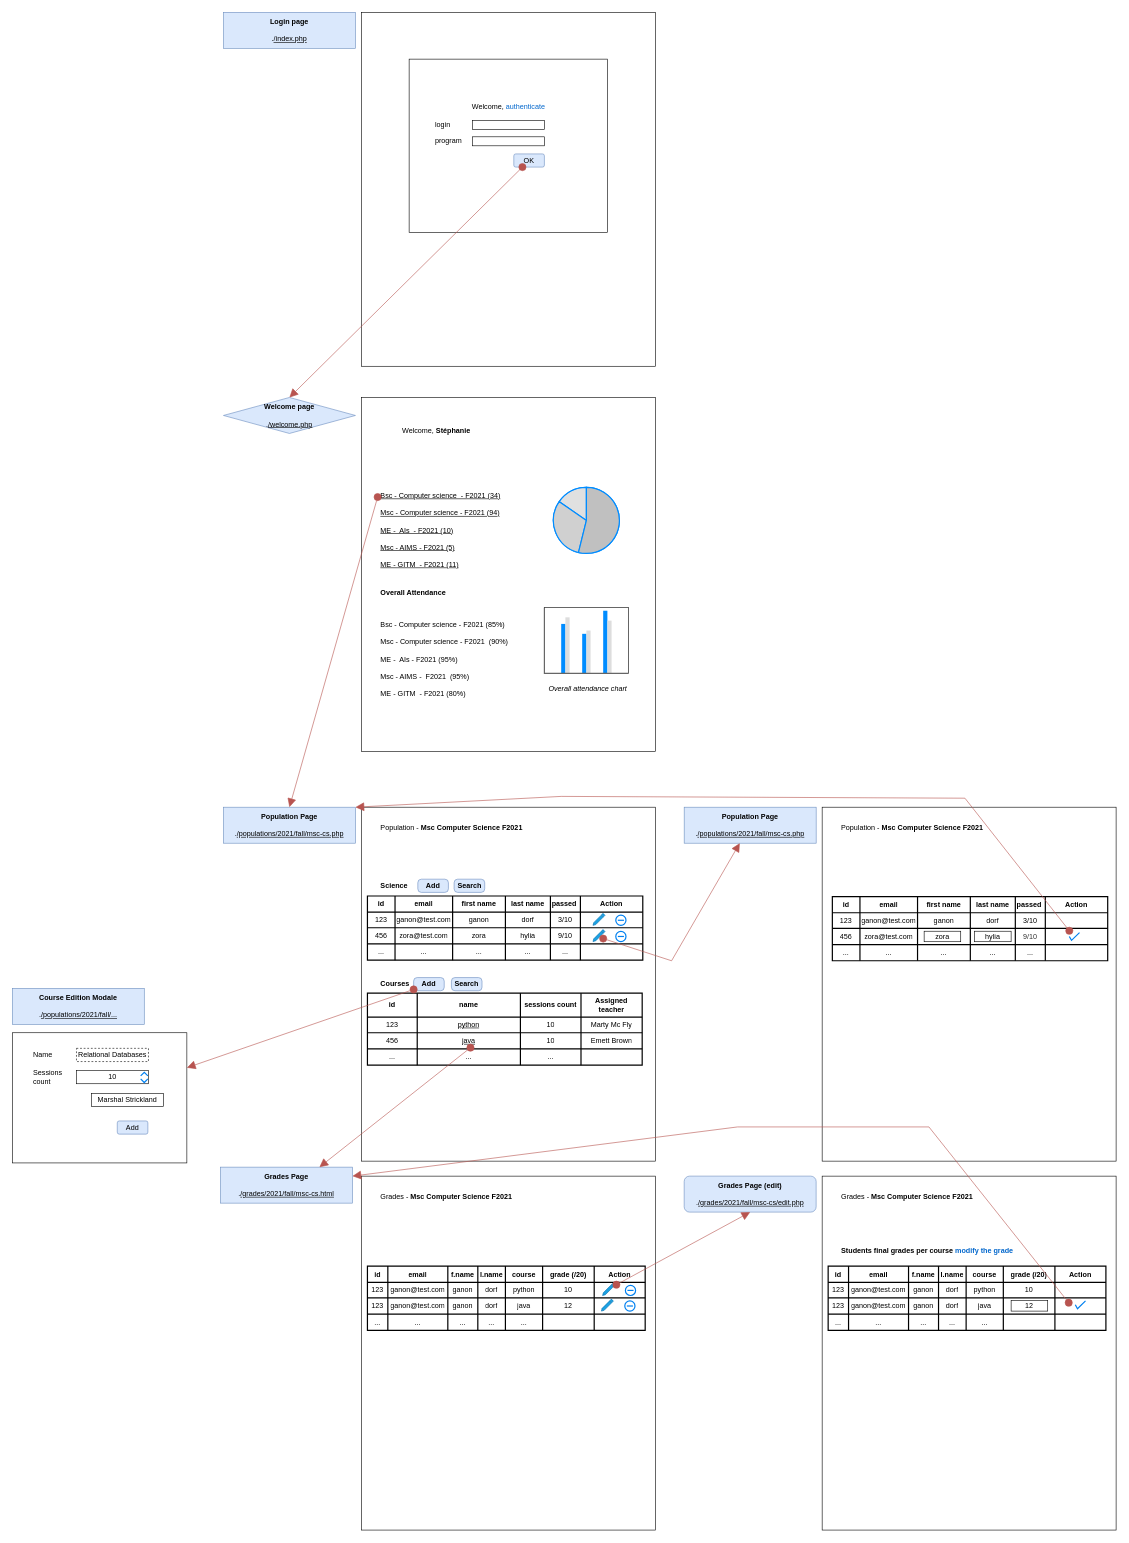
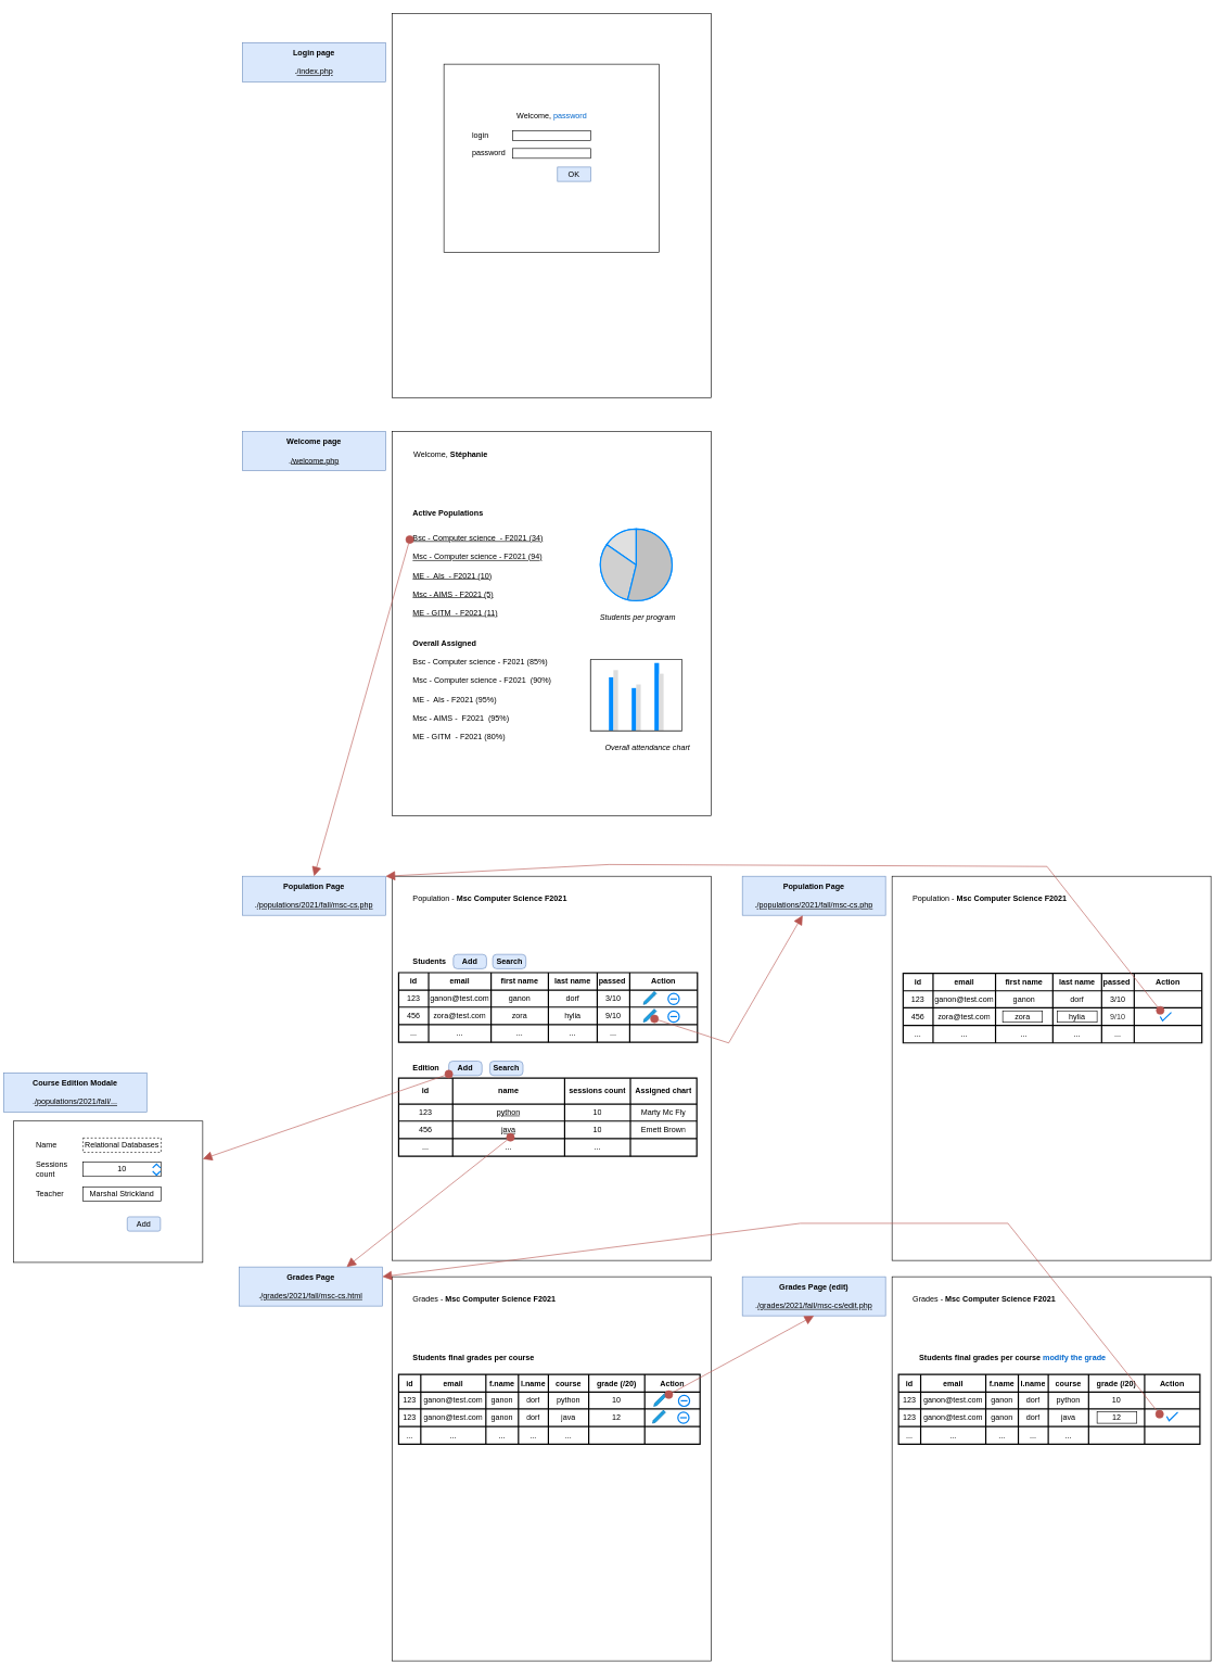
- <mxCell id="108" value="&lt;b&gt;Login page&lt;/b&gt;&lt;br&gt;&lt;br&gt;.&lt;u&gt;/index.php&lt;/u&gt;" style="rounded=0;whiteSpace=wrap;html=1;fillColor=#dae8fc;strokeColor=#6c8ebf;" parent="1" vertex="1"><mxGeometry x="372" y="20" width="220" height="60" as="geometry" /></mxCell>
+ <mxCell id="108" value="&lt;b&gt;Login page&lt;/b&gt;&lt;br&gt;&lt;br&gt;.&lt;u&gt;/index.php&lt;/u&gt;" style="rounded=0;whiteSpace=wrap;html=1;fillColor=#dae8fc;strokeColor=#6c8ebf;" parent="1" vertex="1"><mxGeometry x="372" y="65" width="220" height="60" as="geometry" /></mxCell>
- <mxCell id="107" value="Welcome, &lt;font color=&quot;#0066cc&quot;&gt;authenticate&lt;/font&gt;" style="text;html=1;strokeColor=none;fillColor=none;align=center;verticalAlign=middle;whiteSpace=wrap;rounded=0;" parent="1" vertex="1"><mxGeometry x="774.5" y="163" width="145" height="30" as="geometry" /></mxCell>
+ <mxCell id="107" value="Welcome, &lt;font color=&quot;#0066cc&quot;&gt;password&lt;/font&gt;" style="text;html=1;strokeColor=none;fillColor=none;align=center;verticalAlign=middle;whiteSpace=wrap;rounded=0;" parent="1" vertex="1"><mxGeometry x="774.5" y="163" width="145" height="30" as="geometry" /></mxCell>
- <mxCell id="112" value="program" style="text;html=1;strokeColor=none;fillColor=none;align=left;verticalAlign=middle;whiteSpace=wrap;rounded=0;" parent="1" vertex="1"><mxGeometry x="723" y="220" width="60" height="30" as="geometry" /></mxCell>
+ <mxCell id="112" value="password" style="text;html=1;strokeColor=none;fillColor=none;align=left;verticalAlign=middle;whiteSpace=wrap;rounded=0;" parent="1" vertex="1"><mxGeometry x="723" y="220" width="60" height="30" as="geometry" /></mxCell>
- <mxCell id="113" value="OK" style="rounded=1;whiteSpace=wrap;html=1;fillColor=#dae8fc;strokeColor=#6c8ebf;" parent="1" vertex="1"><mxGeometry x="856" y="256" width="51" height="22" as="geometry" /></mxCell>
+ <mxCell id="113" value="OK" style="whiteSpace=wrap;html=1;fillColor=#dae8fc;strokeColor=#6c8ebf;rounded=0;" parent="1" vertex="1"><mxGeometry x="856" y="256" width="51" height="22" as="geometry" /></mxCell>
- <mxCell id="163" value="" style="endArrow=block;html=1;rounded=0;entryX=0.5;entryY=0;entryDx=0;entryDy=0;startArrow=oval;startFill=1;endFill=1;fillColor=#f8cecc;strokeColor=#b85450;endSize=12;startSize=12;" edge="1" parent="1" source="113" target="14"><mxGeometry width="50" height="50" relative="1" as="geometry"><mxPoint x="1206" y="1165" as="sourcePoint" /><mxPoint x="545" y="2193" as="targetPoint" /></mxGeometry></mxCell>
- <mxCell id="14" value="&lt;b&gt;Welcome page&lt;/b&gt;&lt;br&gt;&lt;br&gt;.&lt;u&gt;/welcome.php&lt;/u&gt;" style="rhombus;whiteSpace=wrap;html=1;fillColor=#dae8fc;strokeColor=#6c8ebf;" parent="1" vertex="1"><mxGeometry x="372" y="662" width="220" height="60" as="geometry" /></mxCell>
+ <mxCell id="14" value="&lt;b&gt;Welcome page&lt;/b&gt;&lt;br&gt;&lt;br&gt;.&lt;u&gt;/welcome.php&lt;/u&gt;" style="rounded=0;whiteSpace=wrap;html=1;fillColor=#dae8fc;strokeColor=#6c8ebf;" parent="1" vertex="1"><mxGeometry x="372" y="662" width="220" height="60" as="geometry" /></mxCell>
- <mxCell id="5" value="Welcome, &lt;b&gt;Stéphanie&lt;/b&gt;" style="text;html=1;strokeColor=none;fillColor=none;align=center;verticalAlign=middle;whiteSpace=wrap;rounded=0;" parent="1" vertex="1"><mxGeometry x="667" y="702" width="120" height="30" as="geometry" /></mxCell>
+ <mxCell id="5" value="Welcome, &lt;b&gt;Stéphanie&lt;/b&gt;" style="text;html=1;strokeColor=none;fillColor=none;align=center;verticalAlign=middle;whiteSpace=wrap;rounded=0;" parent="1" vertex="1"><mxGeometry x="632" y="682" width="120" height="30" as="geometry" /></mxCell>
+ <mxCell id="6" value="&lt;b&gt;Active Populations&lt;/b&gt;" style="text;html=1;strokeColor=none;fillColor=none;align=left;verticalAlign=middle;whiteSpace=wrap;rounded=0;" parent="1" vertex="1"><mxGeometry x="632" y="772" width="140" height="30" as="geometry" /></mxCell>
+ <mxCell id="13" value="Students per program" style="text;html=1;strokeColor=none;fillColor=none;align=center;verticalAlign=middle;whiteSpace=wrap;rounded=0;fontStyle=2" parent="1" vertex="1"><mxGeometry x="907" y="932" width="145" height="30" as="geometry" /></mxCell>
- <mxCell id="8" value="&lt;b&gt;Overall Attendance&lt;/b&gt;" style="text;html=1;strokeColor=none;fillColor=none;align=left;verticalAlign=middle;whiteSpace=wrap;rounded=0;" parent="1" vertex="1"><mxGeometry x="632" y="972" width="140" height="30" as="geometry" /></mxCell>
+ <mxCell id="8" value="&lt;b&gt;Overall Assigned&lt;/b&gt;" style="text;html=1;strokeColor=none;fillColor=none;align=left;verticalAlign=middle;whiteSpace=wrap;rounded=0;" parent="1" vertex="1"><mxGeometry x="632" y="972" width="140" height="30" as="geometry" /></mxCell>
- <mxCell id="9" value="Bsc - Computer science - F2021 (85%)&lt;br&gt;&lt;br&gt;Msc - Computer science -&amp;nbsp;F2021&amp;nbsp;&amp;nbsp;(90%)&lt;br&gt;&lt;br&gt;ME -&amp;nbsp; AIs -&amp;nbsp;F2021&amp;nbsp;(95%)&lt;br&gt;&lt;br&gt;Msc - AIMS -&amp;nbsp;&amp;nbsp;F2021&amp;nbsp;&amp;nbsp;(95%)&lt;br&gt;&lt;br&gt;ME - GITM&amp;nbsp; - F2021 (80%)" style="text;html=1;strokeColor=none;fillColor=none;align=left;verticalAlign=top;whiteSpace=wrap;rounded=0;" parent="1" vertex="1"><mxGeometry x="632" y="1027" width="250" height="150" as="geometry" /></mxCell>
+ <mxCell id="9" value="Bsc - Computer science - F2021 (85%)&lt;br&gt;&lt;br&gt;Msc - Computer science -&amp;nbsp;F2021&amp;nbsp;&amp;nbsp;(90%)&lt;br&gt;&lt;br&gt;ME -&amp;nbsp; AIs -&amp;nbsp;F2021&amp;nbsp;(95%)&lt;br&gt;&lt;br&gt;Msc - AIMS -&amp;nbsp;&amp;nbsp;F2021&amp;nbsp;&amp;nbsp;(95%)&lt;br&gt;&lt;br&gt;ME - GITM&amp;nbsp; - F2021 (80%)" style="text;html=1;strokeColor=none;fillColor=none;align=left;verticalAlign=top;whiteSpace=wrap;rounded=0;" parent="1" vertex="1"><mxGeometry x="632" y="1002" width="250" height="150" as="geometry" /></mxCell>
- <mxCell id="12" value="Overall attendance chart" style="text;html=1;strokeColor=none;fillColor=none;align=center;verticalAlign=middle;whiteSpace=wrap;rounded=0;fontStyle=2" parent="1" vertex="1"><mxGeometry x="907" y="1132" width="145" height="30" as="geometry" /></mxCell>
+ <mxCell id="12" value="Overall attendance chart" style="text;html=1;strokeColor=none;fillColor=none;align=center;verticalAlign=middle;whiteSpace=wrap;rounded=0;fontStyle=2" parent="1" vertex="1"><mxGeometry x="922" y="1132" width="145" height="30" as="geometry" /></mxCell>
- <mxCell id="17" value="&lt;b&gt;Science&lt;/b&gt;" style="text;html=1;strokeColor=none;fillColor=none;align=left;verticalAlign=middle;whiteSpace=wrap;rounded=0;" parent="1" vertex="1"><mxGeometry x="632" y="1461" width="140" height="30" as="geometry" /></mxCell>
+ <mxCell id="17" value="&lt;b&gt;Students&lt;/b&gt;" style="text;html=1;strokeColor=none;fillColor=none;align=left;verticalAlign=middle;whiteSpace=wrap;rounded=0;" parent="1" vertex="1"><mxGeometry x="632" y="1461" width="140" height="30" as="geometry" /></mxCell>
- <mxCell id="48" value="&lt;b&gt;Courses&lt;/b&gt;" style="text;html=1;strokeColor=none;fillColor=none;align=left;verticalAlign=middle;whiteSpace=wrap;rounded=0;" parent="1" vertex="1"><mxGeometry x="632" y="1625" width="140" height="30" as="geometry" /></mxCell>
+ <mxCell id="48" value="&lt;b&gt;Edition&lt;/b&gt;" style="text;html=1;strokeColor=none;fillColor=none;align=left;verticalAlign=middle;whiteSpace=wrap;rounded=0;" parent="1" vertex="1"><mxGeometry x="632" y="1625" width="140" height="30" as="geometry" /></mxCell>
- <mxCell id="54" value="Assigned teacher" style="shape=partialRectangle;html=1;whiteSpace=wrap;connectable=0;fillColor=none;top=0;left=0;bottom=0;right=0;overflow=hidden;fontStyle=1" vertex="1" parent="50"><mxGeometry x="356" width="102" height="40" as="geometry"><mxRectangle width="102" height="40" as="alternateBounds" /></mxGeometry></mxCell>
+ <mxCell id="54" value="Assigned chart" style="shape=partialRectangle;html=1;whiteSpace=wrap;connectable=0;fillColor=none;top=0;left=0;bottom=0;right=0;overflow=hidden;fontStyle=1" vertex="1" parent="50"><mxGeometry x="356" width="102" height="40" as="geometry"><mxRectangle width="102" height="40" as="alternateBounds" /></mxGeometry></mxCell>
- <mxCell id="204" value="&lt;b&gt;Course Edition Modale&lt;/b&gt;&lt;br&gt;&lt;br&gt;.&lt;u&gt;/populations/2021/fall/...&lt;/u&gt;" style="rounded=0;whiteSpace=wrap;html=1;fillColor=#dae8fc;strokeColor=#6c8ebf;" vertex="1" parent="1"><mxGeometry x="20" y="1647" width="220" height="60" as="geometry" /></mxCell>
+ <mxCell id="204" value="&lt;b&gt;Course Edition Modale&lt;/b&gt;&lt;br&gt;&lt;br&gt;.&lt;u&gt;/populations/2021/fall/...&lt;/u&gt;" style="rounded=0;whiteSpace=wrap;html=1;fillColor=#dae8fc;strokeColor=#6c8ebf;" vertex="1" parent="1"><mxGeometry x="5" y="1647" width="220" height="60" as="geometry" /></mxCell>
+ <mxCell id="213" value="Teacher" style="text;html=1;strokeColor=none;fillColor=none;align=left;verticalAlign=middle;whiteSpace=wrap;rounded=0;" vertex="1" parent="1"><mxGeometry x="53" y="1818" width="60" height="30" as="geometry" /></mxCell>
- <mxCell id="212" value="Marshal Strickland" style="rounded=0;whiteSpace=wrap;html=1;" vertex="1" parent="1"><mxGeometry x="152" y="1822" width="120" height="22" as="geometry" /></mxCell>
+ <mxCell id="212" value="Marshal Strickland" style="rounded=0;whiteSpace=wrap;html=1;" vertex="1" parent="1"><mxGeometry x="127" y="1822" width="120" height="22" as="geometry" /></mxCell>
- <mxCell id="121" value="&lt;b&gt;Grades Page (edit)&lt;/b&gt;&lt;br&gt;&lt;br&gt;.&lt;u&gt;/grades/2021/fall/msc-cs/edit.php&lt;/u&gt;" style="whiteSpace=wrap;html=1;fillColor=#dae8fc;strokeColor=#6c8ebf;rounded=1;" parent="1" vertex="1"><mxGeometry x="1140" y="1960" width="220" height="60" as="geometry" /></mxCell>
+ <mxCell id="121" value="&lt;b&gt;Grades Page (edit)&lt;/b&gt;&lt;br&gt;&lt;br&gt;.&lt;u&gt;/grades/2021/fall/msc-cs/edit.php&lt;/u&gt;" style="rounded=0;whiteSpace=wrap;html=1;fillColor=#dae8fc;strokeColor=#6c8ebf;" parent="1" vertex="1"><mxGeometry x="1140" y="1960" width="220" height="60" as="geometry" /></mxCell>
+ <mxCell id="72" value="&lt;b&gt;Students final grades per course&lt;/b&gt;" style="text;html=1;strokeColor=none;fillColor=none;align=left;verticalAlign=middle;whiteSpace=wrap;rounded=0;" parent="1" vertex="1"><mxGeometry x="632" y="2070" width="230" height="30" as="geometry" /></mxCell>
- <mxCell id="120" value="&lt;b&gt;Students final grades per course &lt;font color=&quot;#0066cc&quot;&gt;modify the grade&lt;/font&gt;&lt;/b&gt;" style="text;html=1;strokeColor=none;fillColor=none;align=left;verticalAlign=middle;whiteSpace=wrap;rounded=0;" parent="1" vertex="1"><mxGeometry x="1400" y="2070" width="342" height="30" as="geometry" /></mxCell>
+ <mxCell id="120" value="&lt;b&gt;Students final grades per course &lt;font color=&quot;#0066cc&quot;&gt;modify the grade&lt;/font&gt;&lt;/b&gt;" style="text;html=1;strokeColor=none;fillColor=none;align=left;verticalAlign=middle;whiteSpace=wrap;rounded=0;" parent="1" vertex="1"><mxGeometry x="1410" y="2070" width="342" height="30" as="geometry" /></mxCell>
